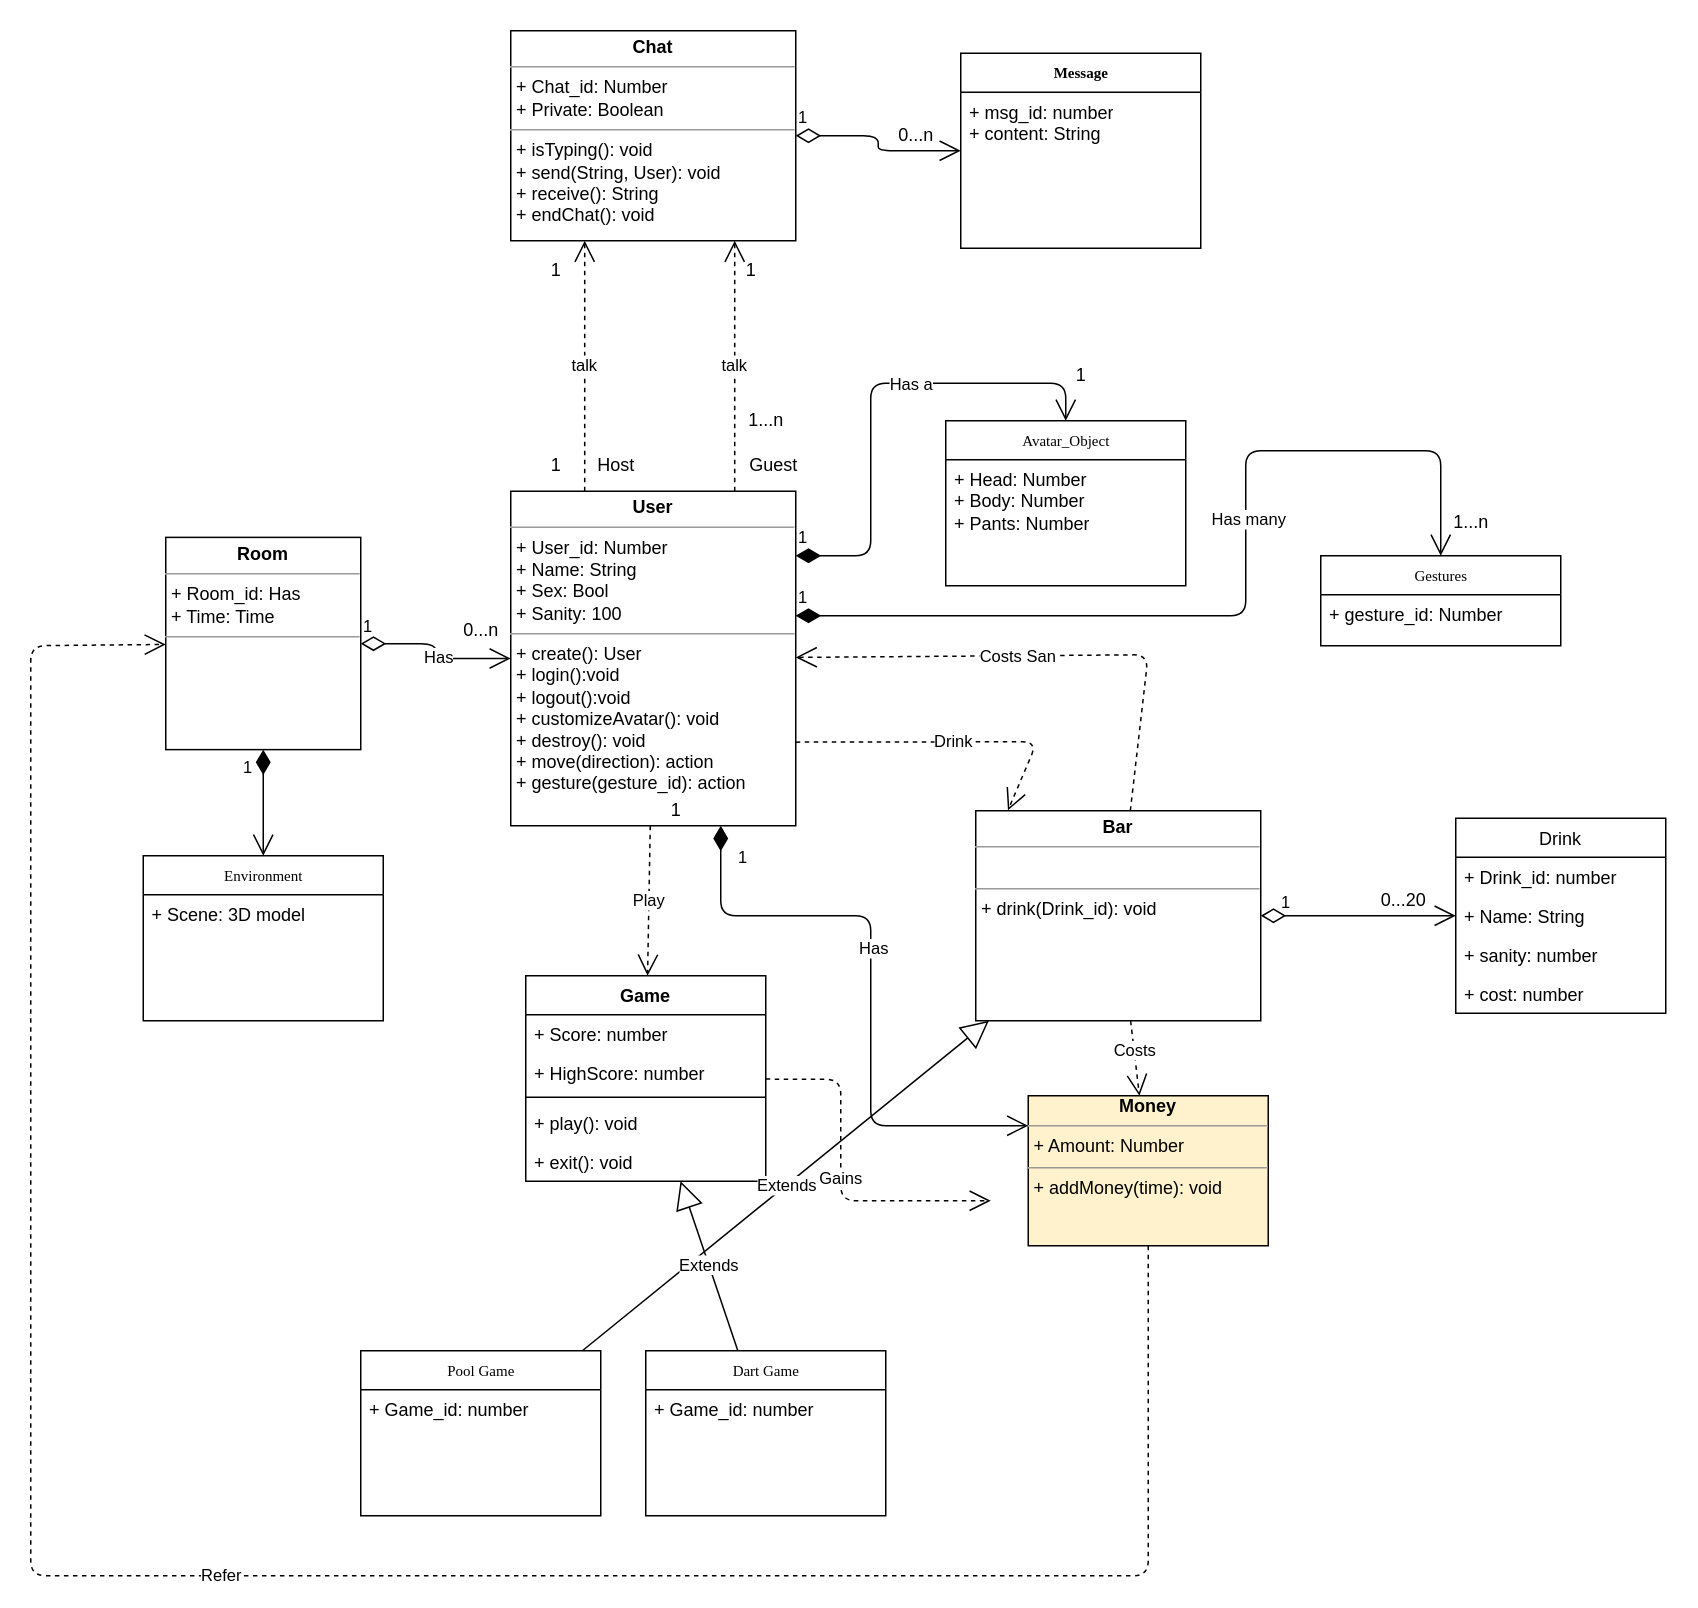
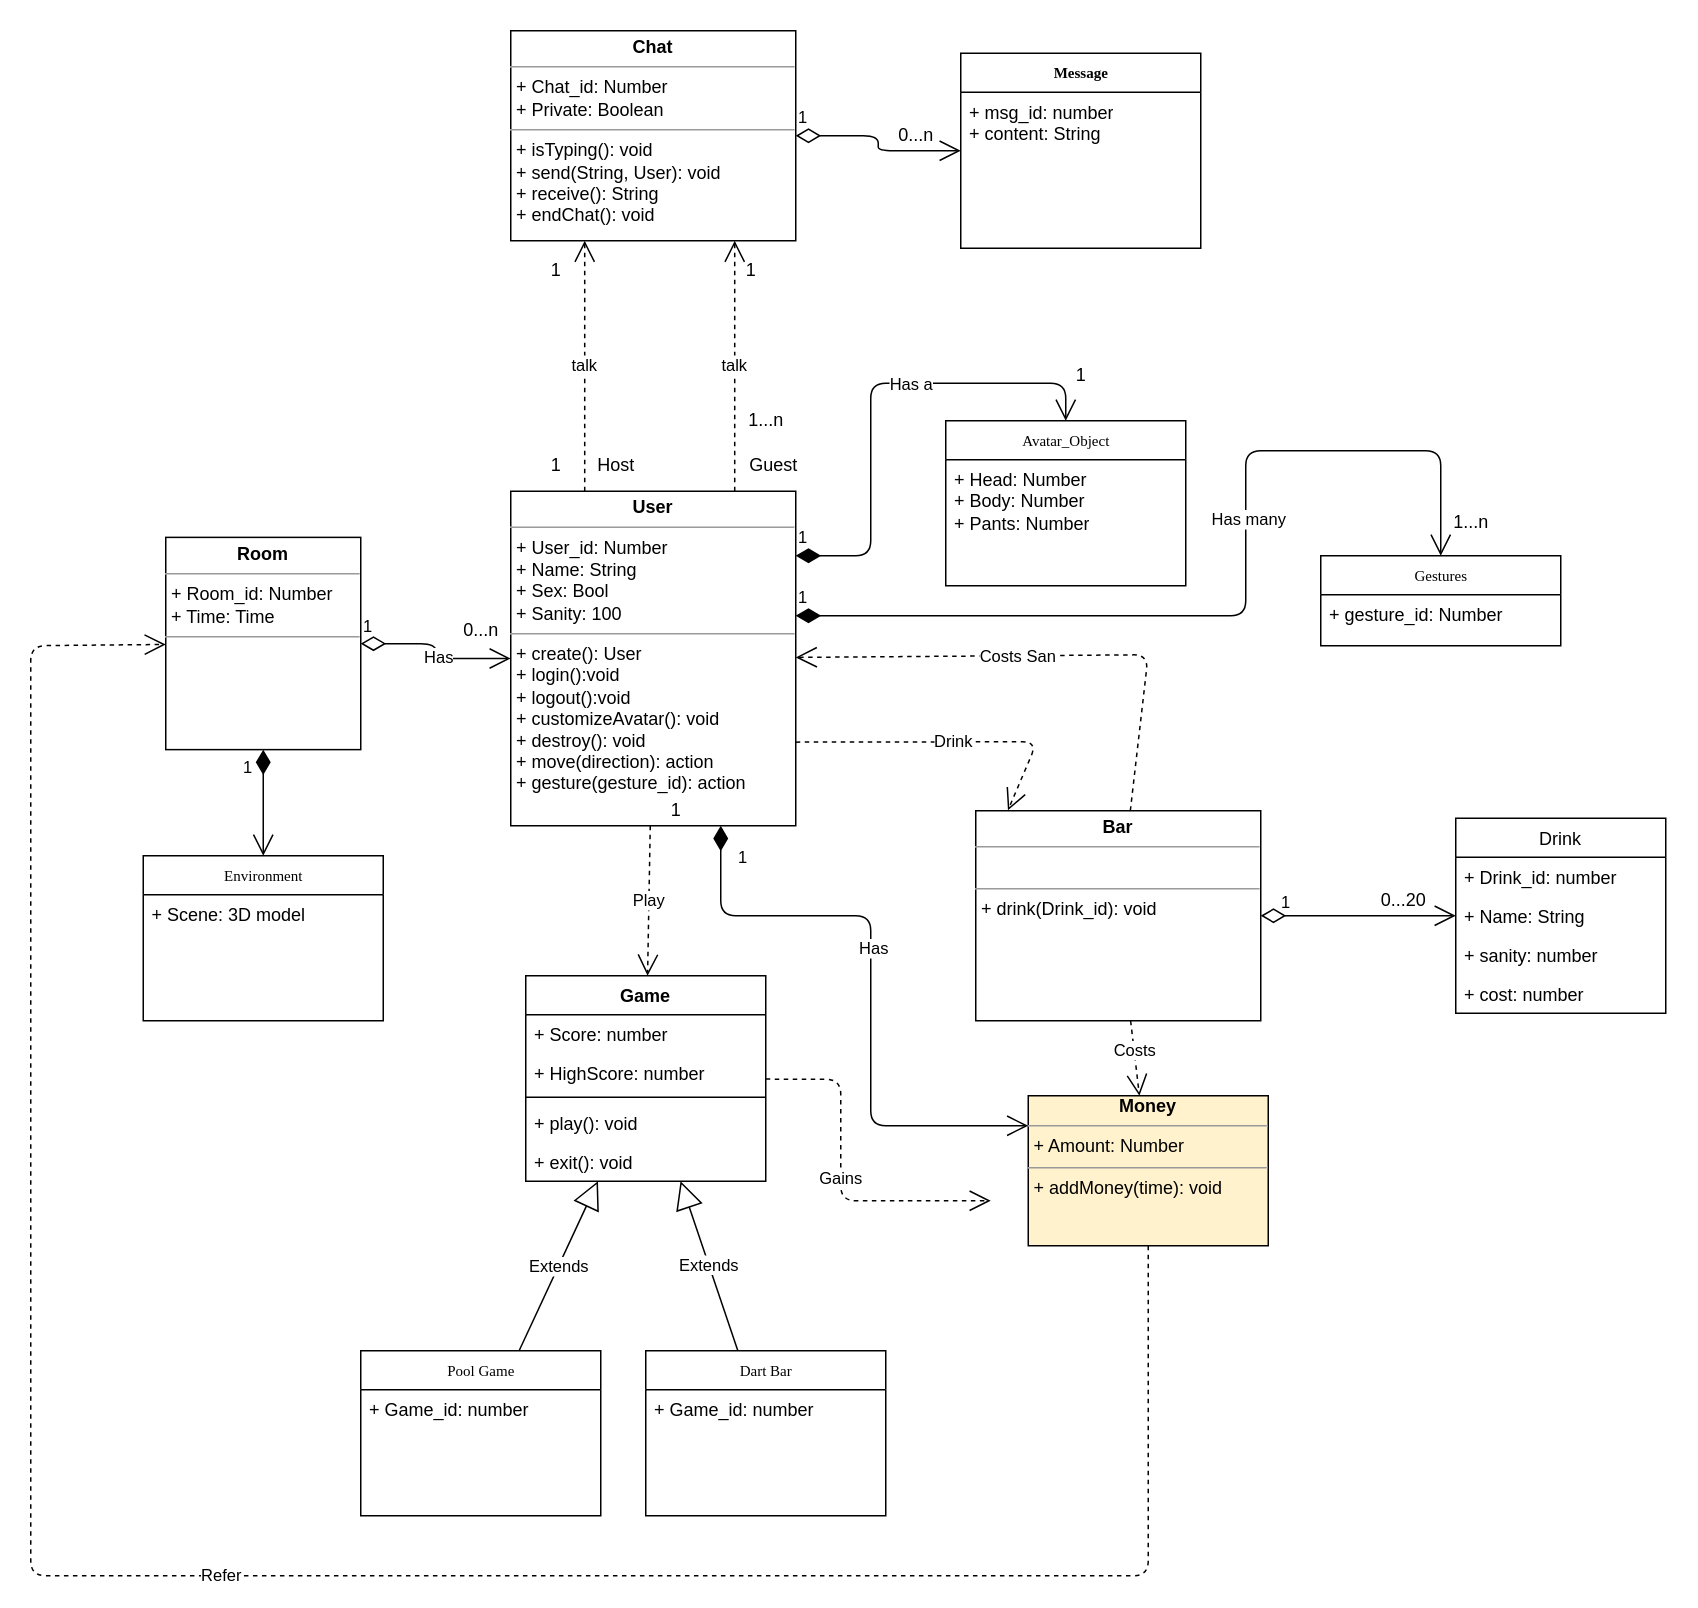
- <mxCell id="4" value="&lt;p style=&quot;margin: 0px ; margin-top: 4px ; text-align: center&quot;&gt;&lt;b&gt;Room&lt;/b&gt;&lt;br&gt;&lt;/p&gt;&lt;hr size=&quot;1&quot;&gt;&lt;p style=&quot;margin: 0px ; margin-left: 4px&quot;&gt;+ Room_id: Has&lt;br&gt;&lt;/p&gt;&lt;p style=&quot;margin: 0px ; margin-left: 4px&quot;&gt;+ Time: Time&lt;br&gt;&lt;/p&gt;&lt;hr size=&quot;1&quot;&gt;" style="verticalAlign=top;align=left;overflow=fill;fontSize=12;fontFamily=Helvetica;html=1;rounded=0;shadow=0;comic=0;labelBackgroundColor=none;strokeWidth=1" parent="1" vertex="1"><mxGeometry x="110" y="357.75" width="130" height="141.5" as="geometry" /></mxCell>
+ <mxCell id="4" value="&lt;p style=&quot;margin: 0px ; margin-top: 4px ; text-align: center&quot;&gt;&lt;b&gt;Room&lt;/b&gt;&lt;br&gt;&lt;/p&gt;&lt;hr size=&quot;1&quot;&gt;&lt;p style=&quot;margin: 0px ; margin-left: 4px&quot;&gt;+ Room_id: Number&lt;br&gt;&lt;/p&gt;&lt;p style=&quot;margin: 0px ; margin-left: 4px&quot;&gt;+ Time: Time&lt;br&gt;&lt;/p&gt;&lt;hr size=&quot;1&quot;&gt;" style="verticalAlign=top;align=left;overflow=fill;fontSize=12;fontFamily=Helvetica;html=1;rounded=0;shadow=0;comic=0;labelBackgroundColor=none;strokeWidth=1" parent="1" vertex="1"><mxGeometry x="110" y="357.75" width="130" height="141.5" as="geometry" /></mxCell>
- <mxCell id="53" value="Extends" style="endArrow=block;endSize=16;endFill=0;html=1;" parent="1" source="41" target="5" edge="1"><mxGeometry width="160" relative="1" as="geometry"><mxPoint x="340" y="770" as="sourcePoint" /><mxPoint y="770" as="targetPoint" x="500" /></mxGeometry></mxCell>
+ <mxCell id="53" value="Extends" style="endArrow=block;endSize=16;endFill=0;html=1;" parent="1" source="41" target="18" edge="1"><mxGeometry width="160" relative="1" as="geometry"><mxPoint x="340" y="770" as="sourcePoint" /><mxPoint y="770" as="targetPoint" x="500" /></mxGeometry></mxCell>
- <mxCell id="43" value="Dart Game" style="swimlane;html=1;fontStyle=0;childLayout=stackLayout;horizontal=1;startSize=26;fillColor=none;horizontalStack=0;resizeParent=1;resizeLast=0;collapsible=1;marginBottom=0;swimlaneFillColor=#ffffff;rounded=0;shadow=0;comic=0;labelBackgroundColor=none;strokeWidth=1;fontFamily=Verdana;fontSize=10;align=center;" parent="1" vertex="1"><mxGeometry x="430" y="900" width="160" height="110" as="geometry" /></mxCell>
+ <mxCell id="43" value="Dart Bar" style="swimlane;html=1;fontStyle=0;childLayout=stackLayout;horizontal=1;startSize=26;fillColor=none;horizontalStack=0;resizeParent=1;resizeLast=0;collapsible=1;marginBottom=0;swimlaneFillColor=#ffffff;rounded=0;shadow=0;comic=0;labelBackgroundColor=none;strokeWidth=1;fontFamily=Verdana;fontSize=10;align=center;" parent="1" vertex="1"><mxGeometry x="430" y="900" width="160" height="110" as="geometry" /></mxCell>
